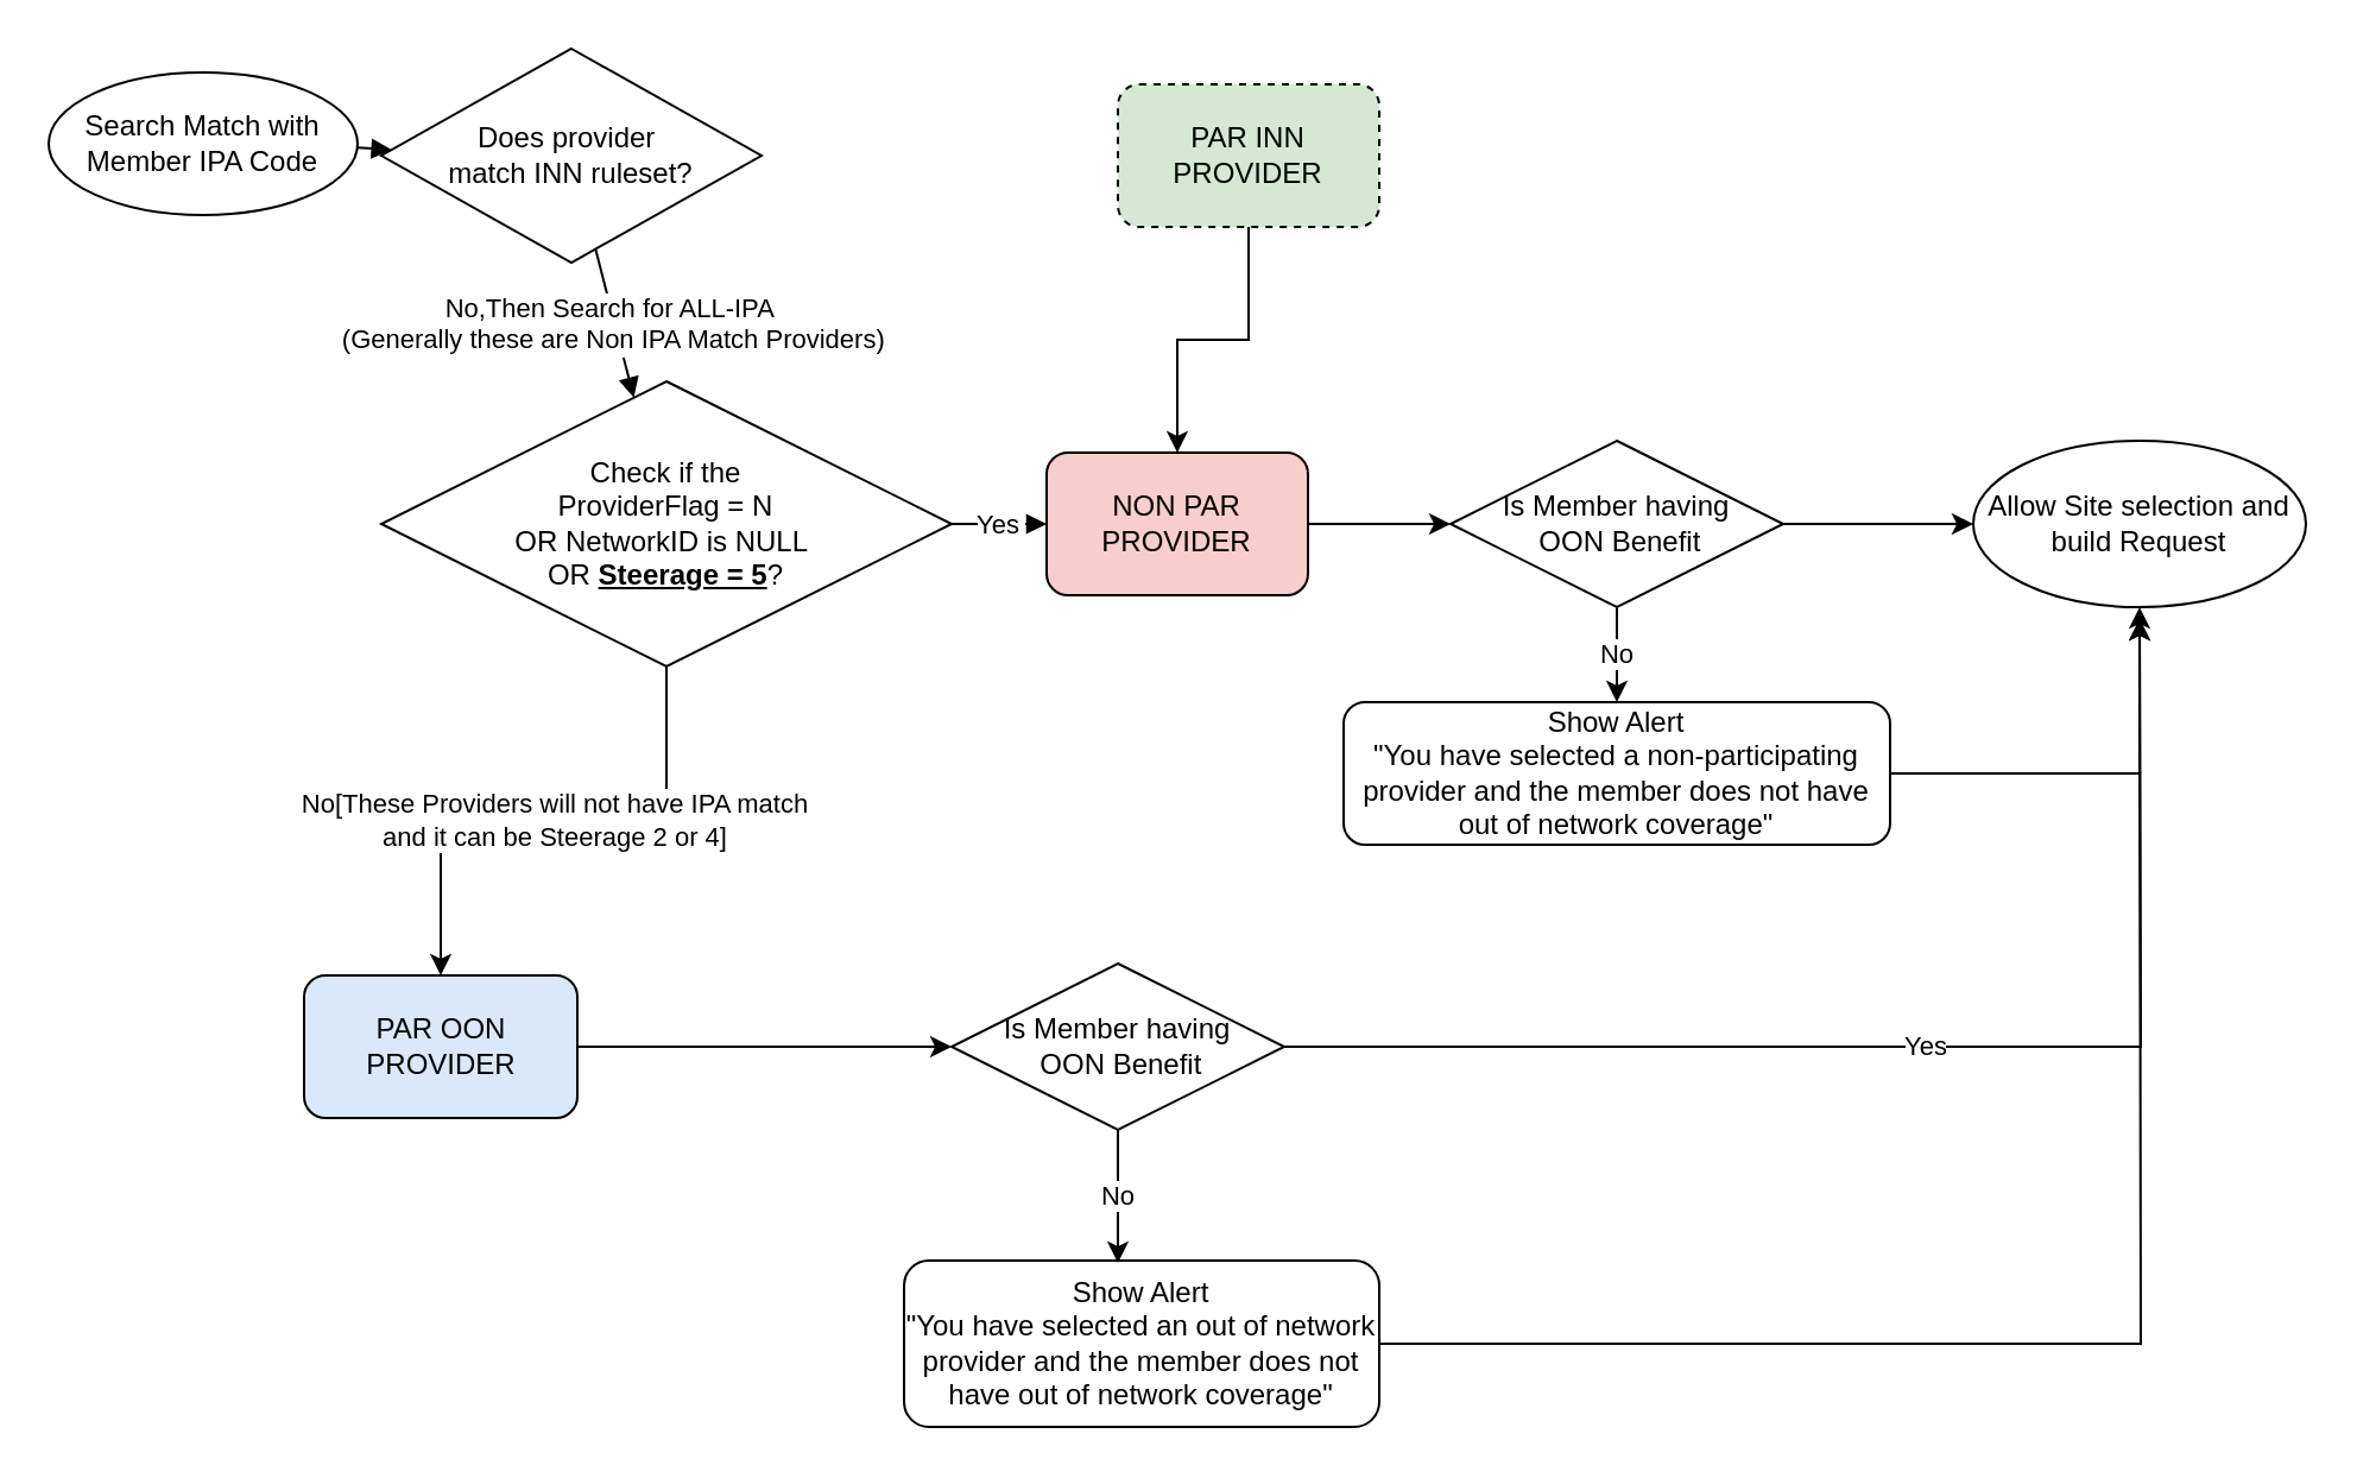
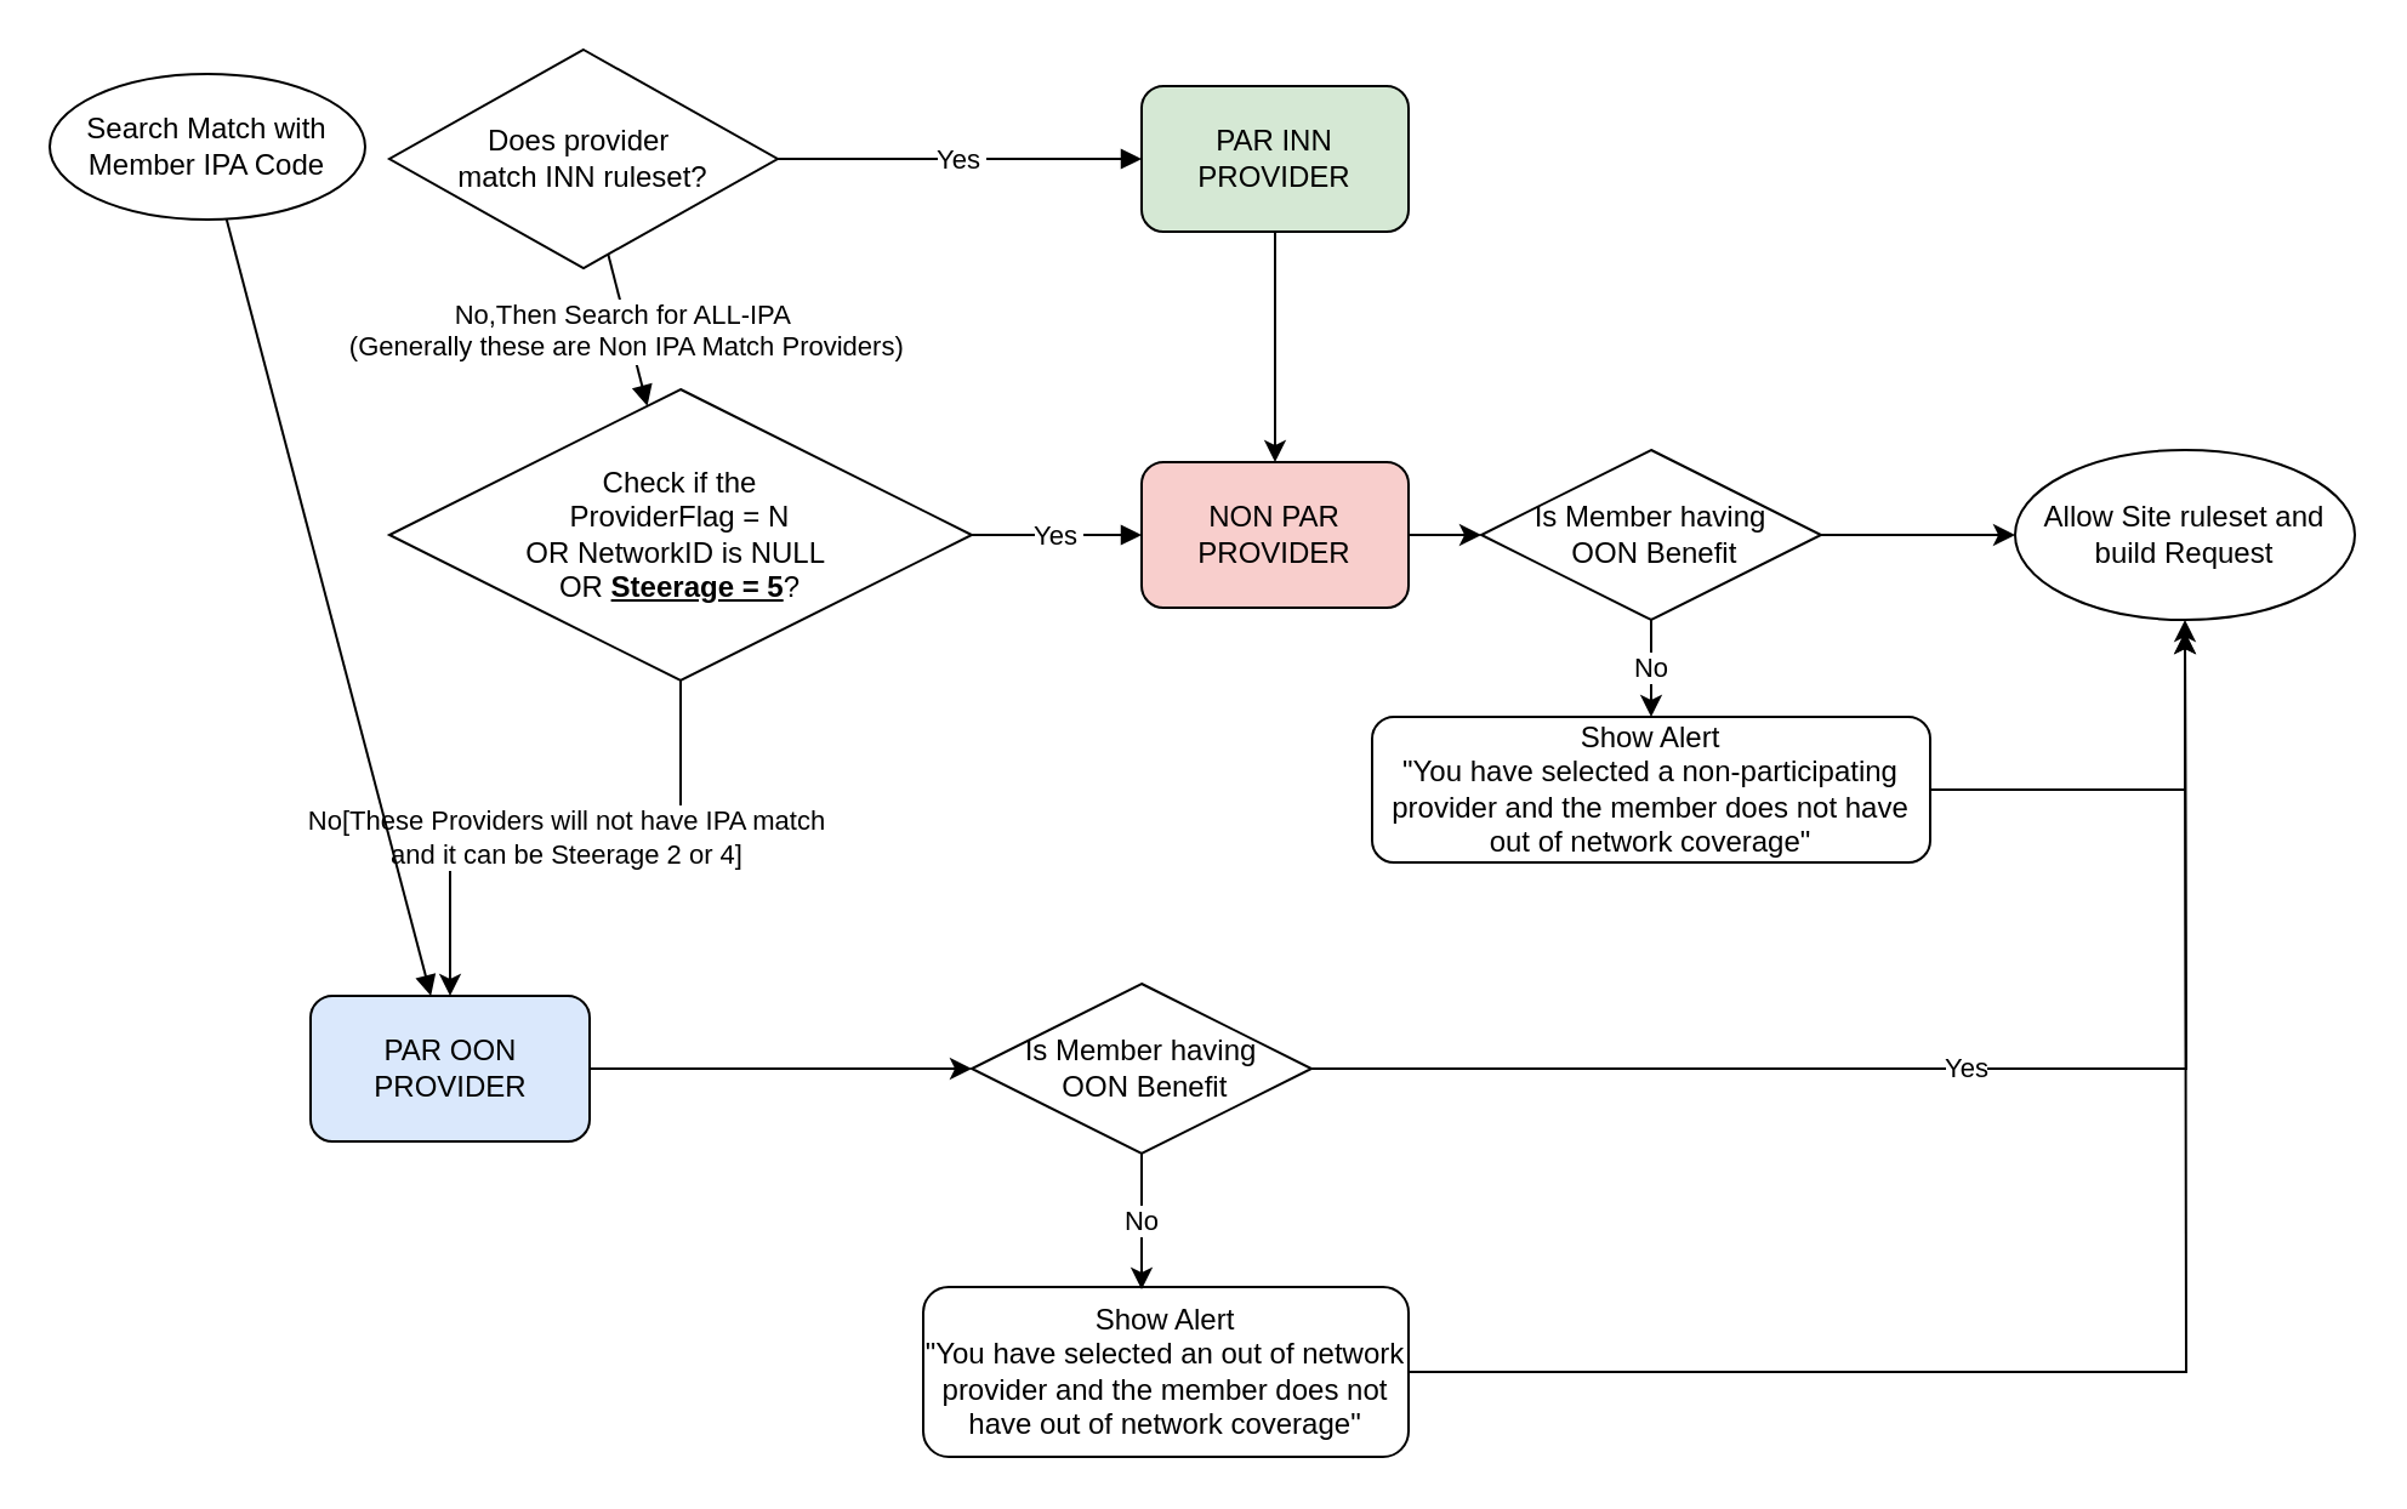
- <mxCell id="10" style="endArrow=block" parent="1" source="2" target="3" edge="1"><mxGeometry relative="1" as="geometry" /></mxCell>
+ <mxCell id="10" style="endArrow=block;" parent="1" source="2" target="21" edge="1"><mxGeometry relative="1" as="geometry" /></mxCell>
+ <mxCell id="11" value="Yes" style="endArrow=block" parent="1" source="3" target="5" edge="1"><mxGeometry relative="1" as="geometry" /></mxCell>
- <mxCell id="5" value="PAR INN PROVIDER" style="rounded=1;fillColor=#d5e8d4;whiteSpace=wrap;html=1;dashed=1;" parent="1" vertex="1"><mxGeometry x="470" y="35" width="110" height="60" as="geometry" /></mxCell>
+ <mxCell id="5" value="PAR INN PROVIDER" style="rounded=1;fillColor=#d5e8d4;whiteSpace=wrap;html=1;" parent="1" vertex="1"><mxGeometry x="470" y="35" width="110" height="60" as="geometry" /></mxCell>
- <mxCell id="9" value="NON PAR PROVIDER" style="rounded=1;fillColor=#f8cecc;whiteSpace=wrap;html=1;" parent="1" vertex="1"><mxGeometry x="440" y="190" width="110" height="60" as="geometry" /></mxCell>
+ <mxCell id="9" value="NON PAR PROVIDER" style="rounded=1;fillColor=#f8cecc;whiteSpace=wrap;html=1;" parent="1" vertex="1"><mxGeometry x="470" y="190" width="110" height="60" as="geometry" /></mxCell>
- <mxCell id="18" value="Allow Site selection and build Request" style="rounded=1;whiteSpace=wrap;html=1;shape=ellipse;perimeter=ellipsePerimeter;" vertex="1" parent="1"><mxGeometry x="830" y="185" width="140" height="70" as="geometry" /></mxCell>
+ <mxCell id="18" value="Allow Site ruleset and build Request" style="rounded=1;whiteSpace=wrap;html=1;shape=ellipse;perimeter=ellipsePerimeter;" vertex="1" parent="1"><mxGeometry x="830" y="185" width="140" height="70" as="geometry" /></mxCell>
